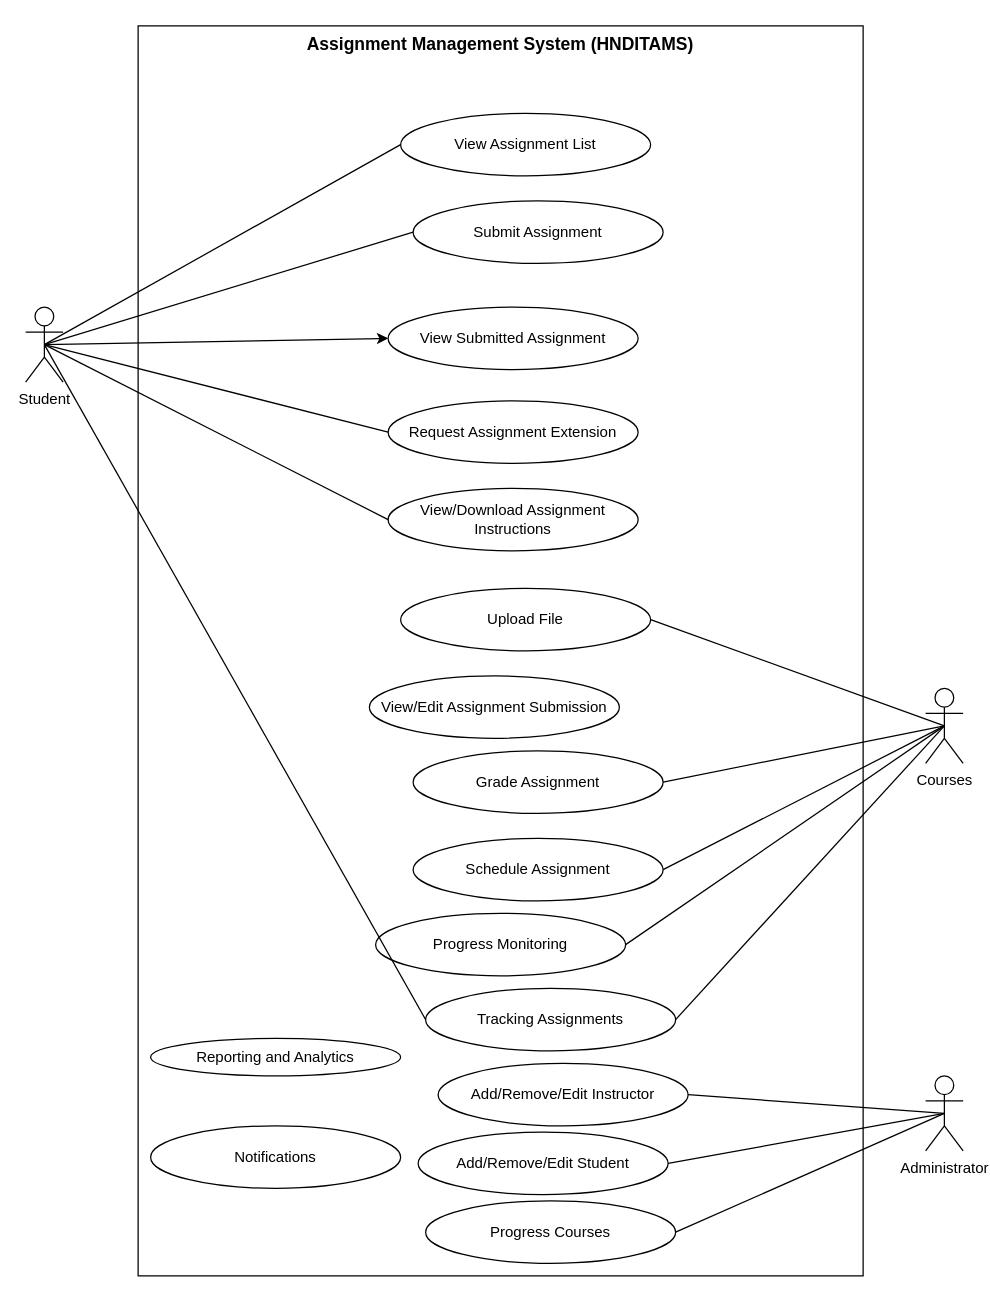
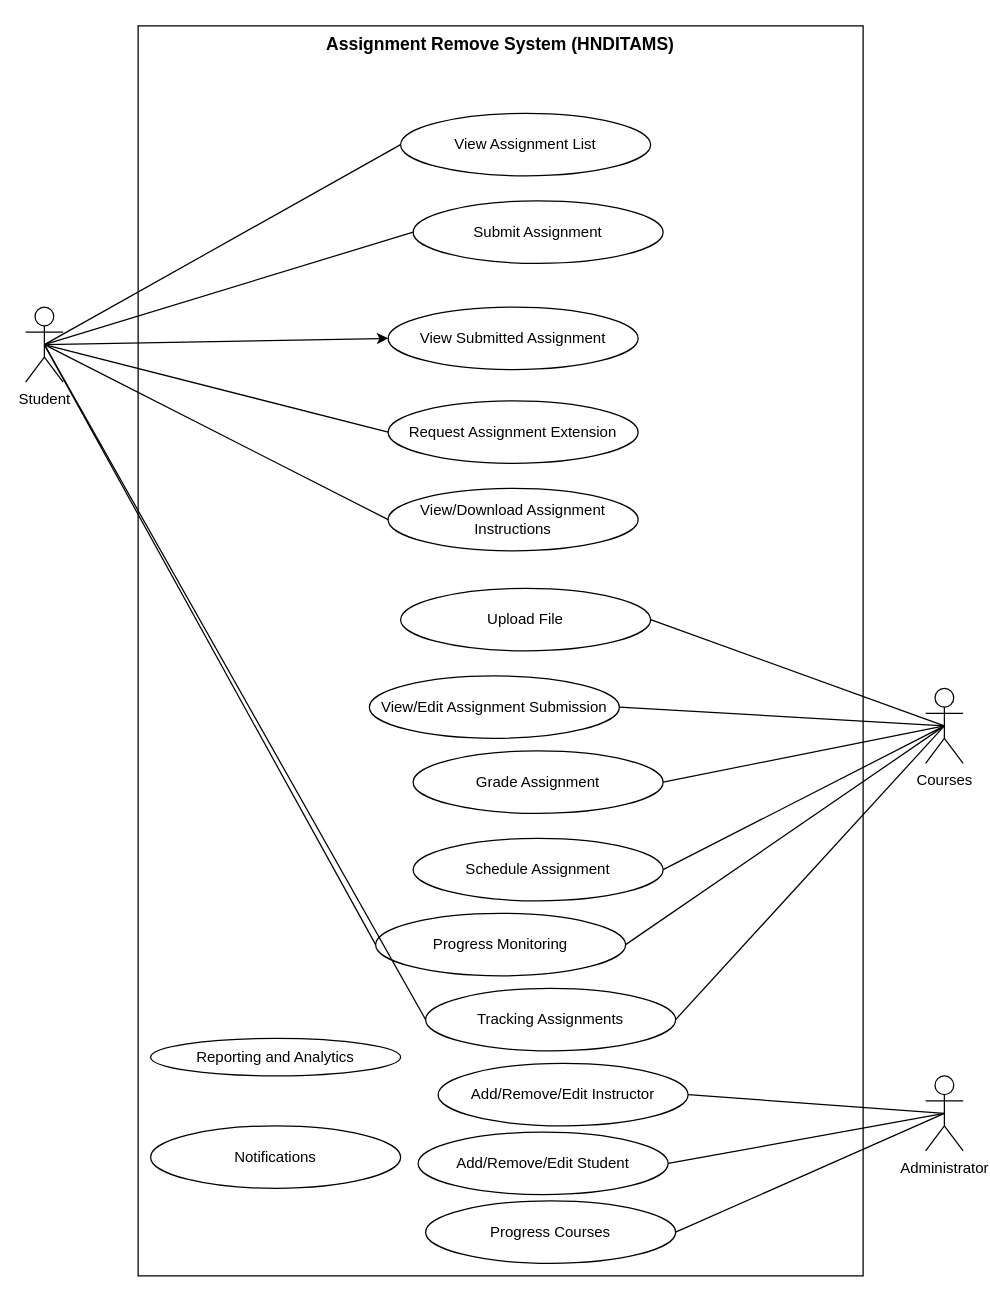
- <mxCell id="3" value="&lt;b&gt;&lt;font style=&quot;font-size: 14px;&quot;&gt;Assignment Management System (HNDITAMS)&lt;/font&gt;&lt;/b&gt;" style="text;html=1;strokeColor=none;fillColor=none;align=center;verticalAlign=middle;whiteSpace=wrap;rounded=0;" vertex="1" parent="1"><mxGeometry x="110" y="20" width="580" height="30" as="geometry" /></mxCell>
+ <mxCell id="3" value="&lt;b&gt;&lt;font style=&quot;font-size: 14px;&quot;&gt;Assignment Remove System (HNDITAMS)&lt;/font&gt;&lt;/b&gt;" style="text;html=1;strokeColor=none;fillColor=none;align=center;verticalAlign=middle;whiteSpace=wrap;rounded=0;" vertex="1" parent="1"><mxGeometry x="110" y="20" width="580" height="30" as="geometry" /></mxCell>
+ <mxCell id="23" value="" style="endArrow=none;html=1;rounded=0;entryX=0.5;entryY=0.5;entryDx=0;entryDy=0;entryPerimeter=0;exitX=1;exitY=0.5;exitDx=0;exitDy=0;" edge="1" parent="1" source="13" target="6"><mxGeometry width="50" height="50" relative="1" as="geometry"><mxPoint x="530" y="505" as="sourcePoint" /><mxPoint x="765" y="280" as="targetPoint" /></mxGeometry></mxCell>
+ <mxCell id="31" value="" style="endArrow=none;html=1;rounded=0;exitX=0.5;exitY=0.5;exitDx=0;exitDy=0;exitPerimeter=0;entryX=0;entryY=0.5;entryDx=0;entryDy=0;" edge="1" parent="1" source="4" target="29"><mxGeometry width="50" height="50" relative="1" as="geometry"><mxPoint x="45" y="275" as="sourcePoint" /><mxPoint x="320" y="425" as="targetPoint" /></mxGeometry></mxCell>
